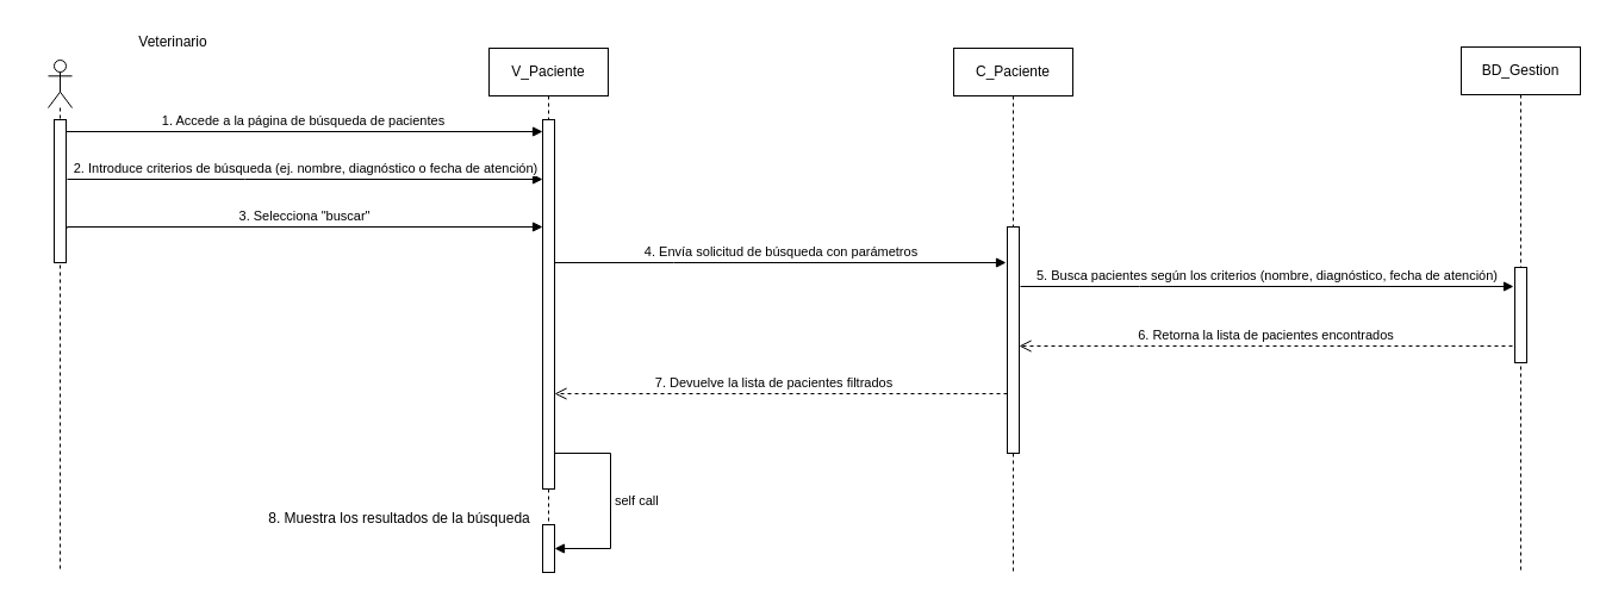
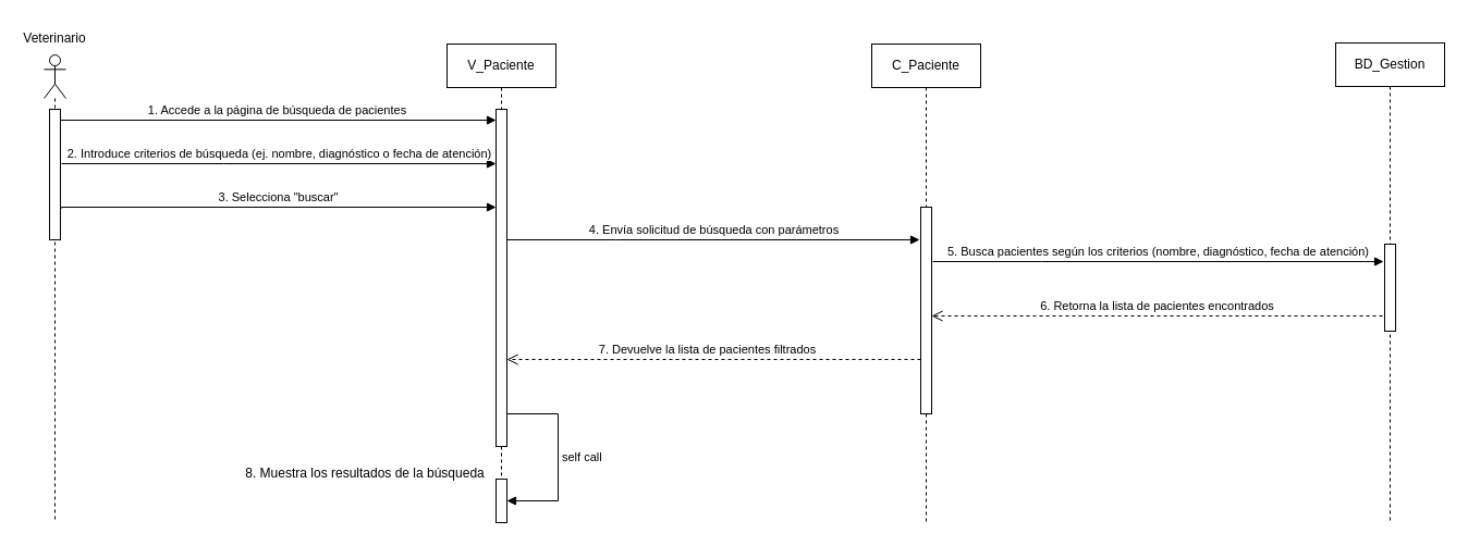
- <mxCell id="9" value="Veterinario" style="text;html=1;align=center;verticalAlign=middle;whiteSpace=wrap;rounded=0;" vertex="1" parent="1"><mxGeometry x="115" y="20" width="60" height="30" as="geometry" /></mxCell>
+ <mxCell id="9" value="Veterinario" style="text;html=1;align=center;verticalAlign=middle;whiteSpace=wrap;rounded=0;" vertex="1" parent="1"><mxGeometry width="60" height="30" as="geometry" x="20" y="20" /></mxCell>
